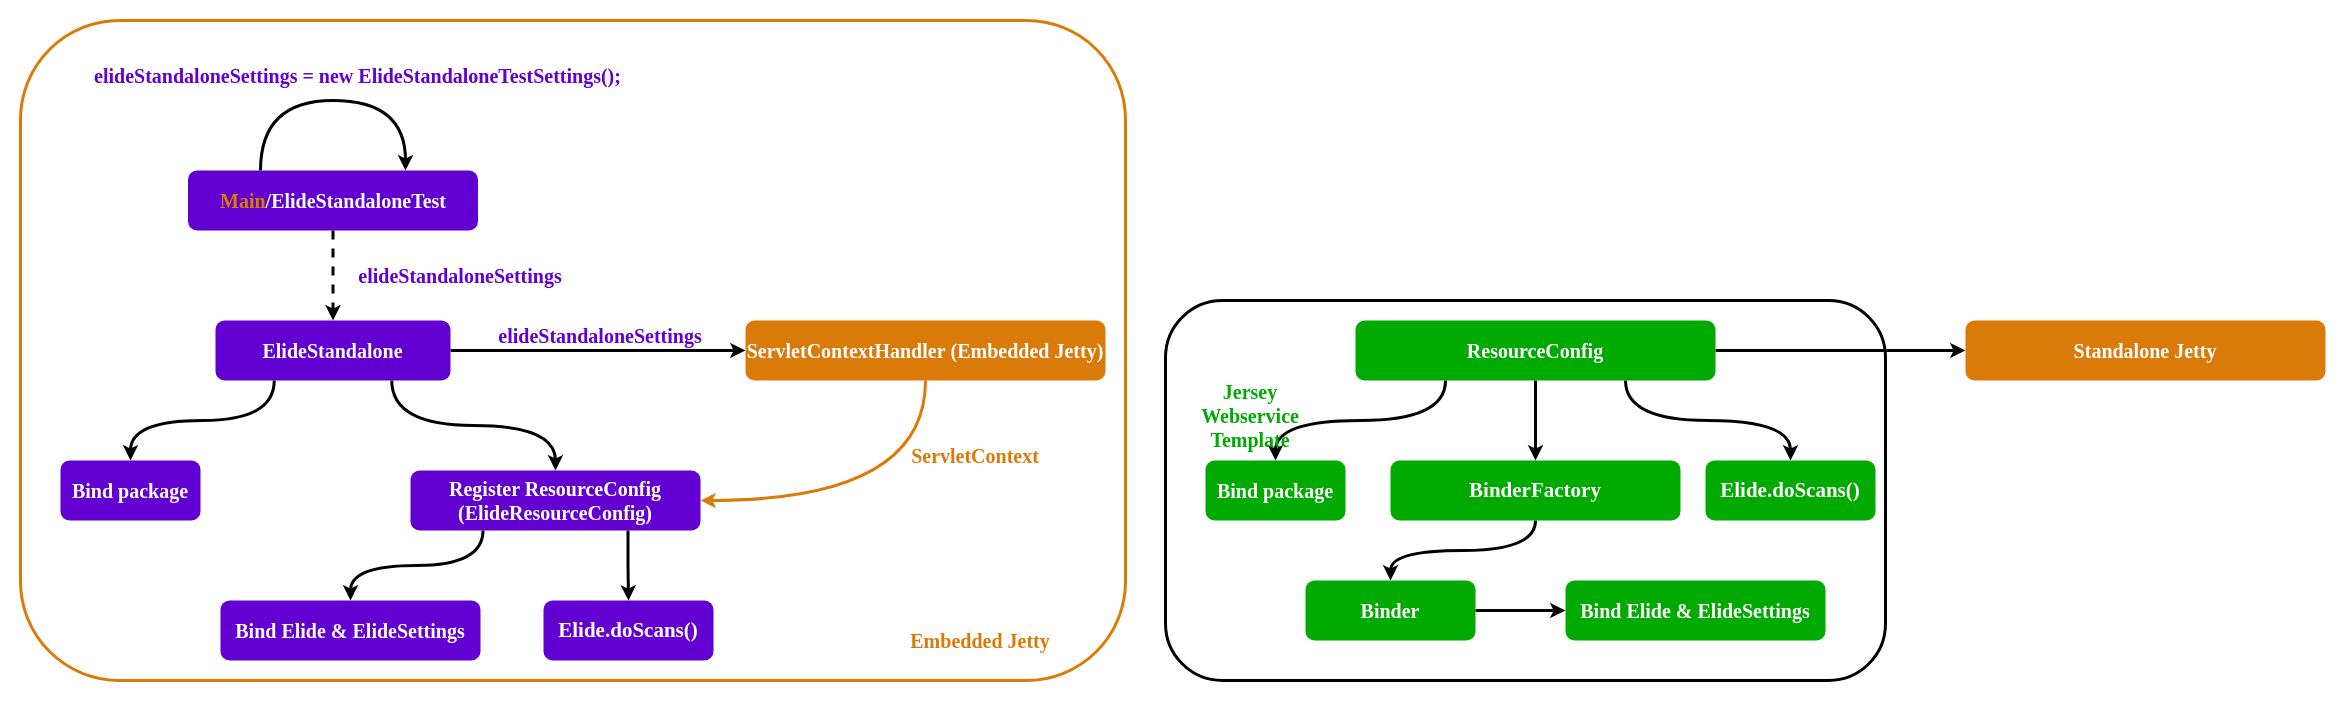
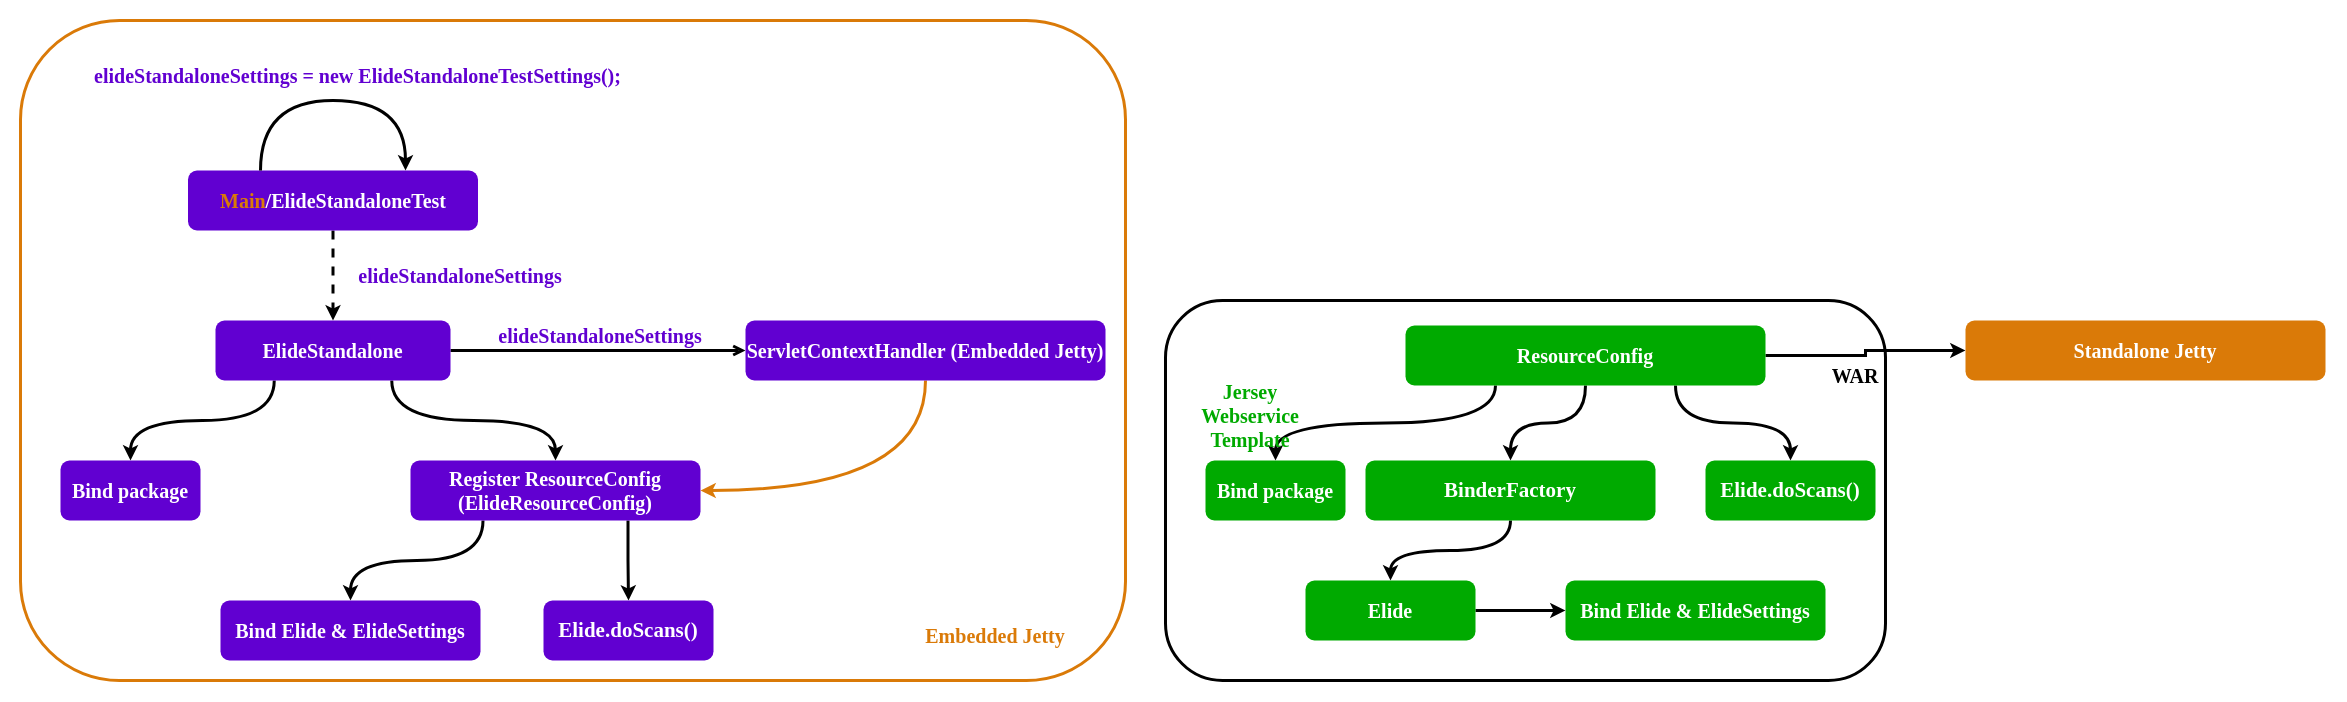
- <mxCell id="6" style="edgeStyle=orthogonalEdgeStyle;rounded=0;orthogonalLoop=1;jettySize=auto;html=1;exitX=1;exitY=0.5;exitDx=0;exitDy=0;curved=1;strokeWidth=3;" edge="1" parent="1" source="7" target="31"><mxGeometry relative="1" as="geometry" /></mxCell>
+ <mxCell id="6" style="edgeStyle=orthogonalEdgeStyle;rounded=0;orthogonalLoop=1;jettySize=auto;html=1;exitX=1;exitY=0.5;exitDx=0;exitDy=0;curved=1;strokeWidth=3;endArrow=open;" edge="1" parent="1" source="7" target="31"><mxGeometry relative="1" as="geometry" /></mxCell>
- <mxCell id="31" value="&lt;b style=&quot;border-color: var(--border-color); font-family: Ubuntu; font-size: 20px;&quot;&gt;ServletContextHandler&amp;nbsp;(Embedded Jetty)&lt;/b&gt;" style="rounded=1;whiteSpace=wrap;html=1;strokeWidth=3;fillColor=#DA7A08;strokeColor=none;fontColor=#FFFFFF;" vertex="1" parent="1"><mxGeometry x="745" y="320" width="360" height="60" as="geometry" /></mxCell>
+ <mxCell id="31" value="&lt;b style=&quot;border-color: var(--border-color); font-family: Ubuntu; font-size: 20px;&quot;&gt;ServletContextHandler&amp;nbsp;(Embedded Jetty)&lt;/b&gt;" style="rounded=1;whiteSpace=wrap;html=1;strokeWidth=3;fillColor=#6100d1;strokeColor=none;fontColor=#FFFFFF;" vertex="1" parent="1"><mxGeometry x="745" y="320" width="360" height="60" as="geometry" /></mxCell>
- <mxCell id="19" value="&lt;font face=&quot;Ubuntu&quot;&gt;&lt;span style=&quot;font-size: 20px;&quot;&gt;&lt;b&gt;ResourceConfig&lt;/b&gt;&lt;/span&gt;&lt;/font&gt;" style="rounded=1;whiteSpace=wrap;html=1;strokeWidth=3;fillColor=#00AA00;strokeColor=none;fontColor=#FFFFFF;" parent="1" vertex="1"><mxGeometry x="1355" y="320" width="360" height="60" as="geometry" /></mxCell>
+ <mxCell id="19" value="&lt;font face=&quot;Ubuntu&quot;&gt;&lt;span style=&quot;font-size: 20px;&quot;&gt;&lt;b&gt;ResourceConfig&lt;/b&gt;&lt;/span&gt;&lt;/font&gt;" style="rounded=1;whiteSpace=wrap;html=1;strokeWidth=3;fillColor=#00AA00;strokeColor=none;fontColor=#FFFFFF;" parent="1" vertex="1"><mxGeometry x="1405" y="325" width="360" height="60" as="geometry" /></mxCell>
+ <mxCell id="26" value="&lt;font face=&quot;Ubuntu&quot; style=&quot;font-size: 20px;&quot;&gt;&lt;b&gt;WAR&lt;/b&gt;&lt;/font&gt;" style="text;html=1;strokeColor=none;fillColor=none;align=center;verticalAlign=middle;whiteSpace=wrap;rounded=0;" parent="1" vertex="1"><mxGeometry x="1825" y="360" width="60" height="30" as="geometry" /></mxCell>
- <mxCell id="38" value="&lt;font size=&quot;1&quot; face=&quot;Ubuntu&quot; color=&quot;#da7a08&quot;&gt;&lt;b style=&quot;font-size: 20px;&quot;&gt;ServletContext&lt;/b&gt;&lt;/font&gt;" style="text;html=1;strokeColor=none;fillColor=none;align=center;verticalAlign=middle;whiteSpace=wrap;rounded=0;" vertex="1" parent="1"><mxGeometry x="865" y="440" width="220" height="30" as="geometry" /></mxCell>
- <mxCell id="21" value="&lt;b style=&quot;border-color: var(--border-color); font-family: Ubuntu; font-size: 21px;&quot;&gt;BinderFactory&lt;/b&gt;&lt;font face=&quot;Ubuntu&quot;&gt;&lt;span style=&quot;font-size: 20px;&quot;&gt;&lt;b&gt;&lt;br&gt;&lt;/b&gt;&lt;/span&gt;&lt;/font&gt;" style="rounded=1;whiteSpace=wrap;html=1;strokeWidth=3;fillColor=#00AA00;strokeColor=none;fontColor=#FFFFFF;" parent="1" vertex="1"><mxGeometry x="1390" y="460" width="290" height="60" as="geometry" /></mxCell>
+ <mxCell id="21" value="&lt;b style=&quot;border-color: var(--border-color); font-family: Ubuntu; font-size: 21px;&quot;&gt;BinderFactory&lt;/b&gt;&lt;font face=&quot;Ubuntu&quot;&gt;&lt;span style=&quot;font-size: 20px;&quot;&gt;&lt;b&gt;&lt;br&gt;&lt;/b&gt;&lt;/span&gt;&lt;/font&gt;" style="rounded=1;whiteSpace=wrap;html=1;strokeWidth=3;fillColor=#00AA00;strokeColor=none;fontColor=#FFFFFF;" parent="1" vertex="1"><mxGeometry x="1365" y="460" width="290" height="60" as="geometry" /></mxCell>
- <mxCell id="10" value="&lt;font face=&quot;Ubuntu&quot;&gt;&lt;span style=&quot;font-size: 20px;&quot;&gt;&lt;b&gt;Register ResourceConfig&lt;br&gt;(ElideResourceConfig)&lt;br&gt;&lt;/b&gt;&lt;/span&gt;&lt;/font&gt;" style="rounded=1;whiteSpace=wrap;html=1;strokeWidth=3;fillColor=#6100D1;strokeColor=none;fontColor=#FFFFFF;" parent="1" vertex="1"><mxGeometry x="410" y="470" width="290" height="60" as="geometry" /></mxCell>
+ <mxCell id="10" value="&lt;font face=&quot;Ubuntu&quot;&gt;&lt;span style=&quot;font-size: 20px;&quot;&gt;&lt;b&gt;Register ResourceConfig&lt;br&gt;(ElideResourceConfig)&lt;br&gt;&lt;/b&gt;&lt;/span&gt;&lt;/font&gt;" style="rounded=1;whiteSpace=wrap;html=1;strokeWidth=3;fillColor=#6100D1;strokeColor=none;fontColor=#FFFFFF;" parent="1" vertex="1"><mxGeometry x="410" y="460" width="290" height="60" as="geometry" /></mxCell>
- <mxCell id="24" value="&lt;font face=&quot;Ubuntu&quot; style=&quot;font-size: 20px;&quot;&gt;&lt;b&gt;Binder&lt;/b&gt;&lt;/font&gt;" style="rounded=1;whiteSpace=wrap;html=1;strokeWidth=3;fillColor=#00AA00;strokeColor=none;fontColor=#FFFFFF;" parent="1" vertex="1"><mxGeometry x="1305" y="580" width="170" height="60" as="geometry" /></mxCell>
+ <mxCell id="24" value="&lt;font face=&quot;Ubuntu&quot; style=&quot;font-size: 20px;&quot;&gt;&lt;b&gt;Elide&lt;/b&gt;&lt;/font&gt;" style="rounded=1;whiteSpace=wrap;html=1;strokeWidth=3;fillColor=#00AA00;strokeColor=none;fontColor=#FFFFFF;" parent="1" vertex="1"><mxGeometry x="1305" y="580" width="170" height="60" as="geometry" /></mxCell>
- <mxCell id="29" value="&lt;font size=&quot;1&quot; face=&quot;Ubuntu&quot; color=&quot;#da7a08&quot;&gt;&lt;b style=&quot;font-size: 20px;&quot;&gt;Embedded Jetty&lt;/b&gt;&lt;/font&gt;" style="text;html=1;strokeColor=none;fillColor=none;align=center;verticalAlign=middle;whiteSpace=wrap;rounded=0;" vertex="1" parent="1"><mxGeometry x="870" y="625" width="220" height="30" as="geometry" /></mxCell>
+ <mxCell id="29" value="&lt;font size=&quot;1&quot; face=&quot;Ubuntu&quot; color=&quot;#da7a08&quot;&gt;&lt;b style=&quot;font-size: 20px;&quot;&gt;Embedded Jetty&lt;/b&gt;&lt;/font&gt;" style="text;html=1;strokeColor=none;fillColor=none;align=center;verticalAlign=middle;whiteSpace=wrap;rounded=0;" vertex="1" parent="1"><mxGeometry x="885" y="620" width="220" height="30" as="geometry" /></mxCell>
